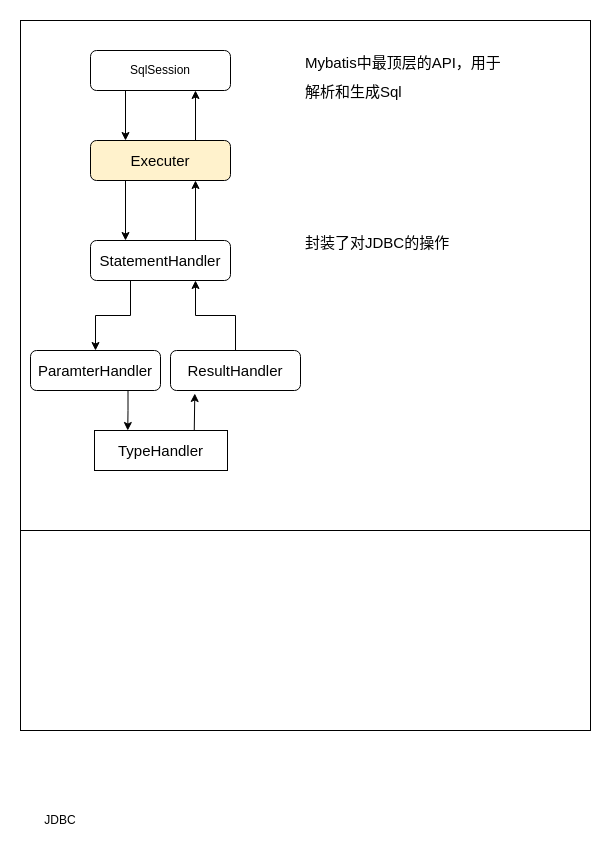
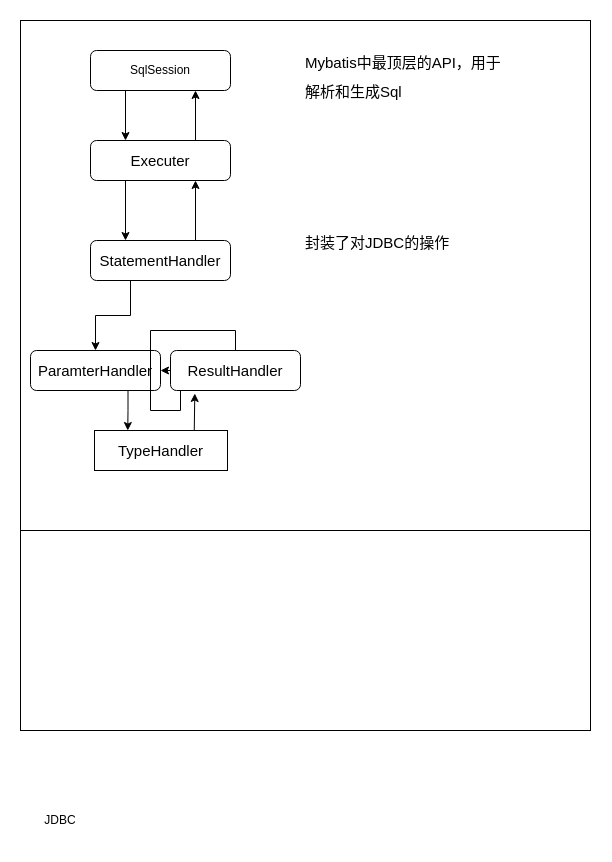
- <mxCell id="10" value="Executer" style="rounded=1;whiteSpace=wrap;html=1;fontSize=15;fillColor=#fff2cc;" vertex="1" parent="1"><mxGeometry x="90" y="140" width="140" height="40" as="geometry" /></mxCell>
+ <mxCell id="10" value="Executer" style="rounded=1;whiteSpace=wrap;html=1;fontSize=15;" vertex="1" parent="1"><mxGeometry x="90" y="140" width="140" height="40" as="geometry" /></mxCell>
- <mxCell id="17" style="edgeStyle=orthogonalEdgeStyle;rounded=0;orthogonalLoop=1;jettySize=auto;html=1;exitX=0.5;exitY=0;exitDx=0;exitDy=0;entryX=0.75;entryY=1;entryDx=0;entryDy=0;fontSize=15;" edge="1" parent="1" source="18" target="13"><mxGeometry relative="1" as="geometry" /></mxCell>
+ <mxCell id="17" style="edgeStyle=orthogonalEdgeStyle;rounded=0;orthogonalLoop=1;jettySize=auto;html=1;exitX=0.5;exitY=0;exitDx=0;exitDy=0;fontSize=15;" edge="1" parent="1" source="18" target="16"><mxGeometry relative="1" as="geometry" /></mxCell>
